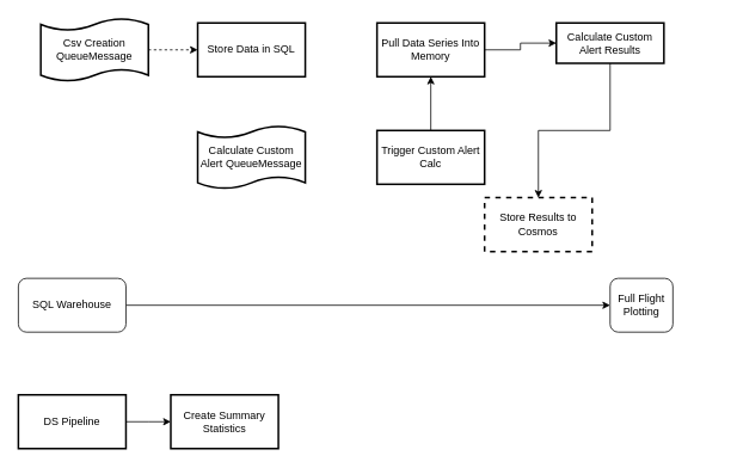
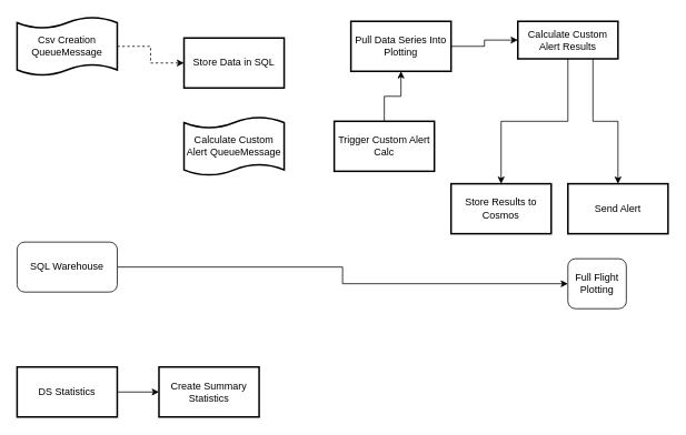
- <mxCell id="3" value="Csv Creation QueueMessage" style="shape=tape;whiteSpace=wrap;html=1;strokeWidth=2;size=0.19" parent="1" vertex="1"><mxGeometry x="45" y="20" width="120" height="70" as="geometry" /></mxCell>
+ <mxCell id="3" value="Csv Creation QueueMessage" style="shape=tape;whiteSpace=wrap;html=1;strokeWidth=2;size=0.19" parent="1" vertex="1"><mxGeometry x="20" y="20" width="120" height="70" as="geometry" /></mxCell>
- <mxCell id="14" value="Store Data in SQL" style="whiteSpace=wrap;html=1;strokeWidth=2;" parent="1" vertex="1"><mxGeometry x="220" y="25" width="120" height="60" as="geometry" /></mxCell>
+ <mxCell id="14" value="Store Data in SQL" style="whiteSpace=wrap;html=1;strokeWidth=2;" parent="1" vertex="1"><mxGeometry x="220" y="45" width="120" height="60" as="geometry" /></mxCell>
- <mxCell id="5" value="Pull Data Series Into Memory" style="whiteSpace=wrap;html=1;strokeWidth=2;" parent="1" vertex="1"><mxGeometry x="420" y="25" width="120" height="60" as="geometry" /></mxCell>
+ <mxCell id="5" value="Pull Data Series Into Plotting" style="whiteSpace=wrap;html=1;strokeWidth=2;" parent="1" vertex="1"><mxGeometry x="420" y="25" width="120" height="60" as="geometry" /></mxCell>
+ <mxCell id="9" value="" style="edgeStyle=orthogonalEdgeStyle;rounded=0;orthogonalLoop=1;jettySize=auto;html=1;exitX=0.75;exitY=1;exitDx=0;exitDy=0;" parent="1" source="11" target="12" edge="1"><mxGeometry relative="1" as="geometry" /></mxCell>
- <mxCell id="17" value="Trigger Custom Alert Calc" style="whiteSpace=wrap;html=1;strokeWidth=2;" parent="1" vertex="1"><mxGeometry x="420" y="145" width="120" height="60" as="geometry" /></mxCell>
+ <mxCell id="17" value="Trigger Custom Alert Calc" style="whiteSpace=wrap;html=1;strokeWidth=2;" parent="1" vertex="1"><mxGeometry x="400" y="145" width="120" height="60" as="geometry" /></mxCell>
- <mxCell id="13" value="Store Results to Cosmos" style="whiteSpace=wrap;html=1;strokeWidth=2;dashed=1;" parent="1" vertex="1"><mxGeometry x="540" y="220" width="120" height="60" as="geometry" /></mxCell>
+ <mxCell id="13" value="Store Results to Cosmos" style="whiteSpace=wrap;html=1;strokeWidth=2;" parent="1" vertex="1"><mxGeometry x="540" y="220" width="120" height="60" as="geometry" /></mxCell>
+ <mxCell id="12" value="Send Alert " style="whiteSpace=wrap;html=1;strokeWidth=2;" parent="1" vertex="1"><mxGeometry x="680" y="220" width="120" height="60" as="geometry" /></mxCell>
- <mxCell id="19" value="SQL Warehouse" style="rounded=1;whiteSpace=wrap;html=1;" parent="1" vertex="1"><mxGeometry x="20" y="310" width="120" height="60" as="geometry" /></mxCell>
+ <mxCell id="19" value="SQL Warehouse" style="rounded=1;whiteSpace=wrap;html=1;" parent="1" vertex="1"><mxGeometry x="20" y="290" width="120" height="60" as="geometry" /></mxCell>
- <mxCell id="7" value="DS Pipeline" style="whiteSpace=wrap;html=1;strokeWidth=2;" parent="1" vertex="1"><mxGeometry x="20" y="440" width="120" height="60" as="geometry" /></mxCell>
+ <mxCell id="7" value="DS Statistics" style="whiteSpace=wrap;html=1;strokeWidth=2;" parent="1" vertex="1"><mxGeometry x="20" y="440" width="120" height="60" as="geometry" /></mxCell>
